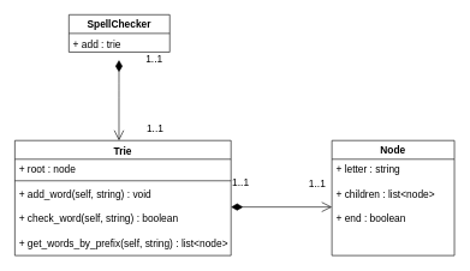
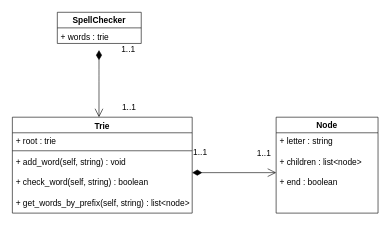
- <mxCell id="7" value="+ add : trie&#10;" style="text;strokeColor=none;fillColor=none;align=left;verticalAlign=top;spacingLeft=4;spacingRight=4;overflow=hidden;rotatable=0;points=[[0,0.5],[1,0.5]];portConstraint=eastwest;fontSize=14;" parent="6" vertex="1"><mxGeometry y="26" width="140" height="26" as="geometry" /></mxCell>
+ <mxCell id="7" value="+ words : trie&#10;" style="text;strokeColor=none;fillColor=none;align=left;verticalAlign=top;spacingLeft=4;spacingRight=4;overflow=hidden;rotatable=0;points=[[0,0.5],[1,0.5]];portConstraint=eastwest;fontSize=14;" parent="6" vertex="1"><mxGeometry y="26" width="140" height="26" as="geometry" /></mxCell>
- <mxCell id="3" value="+ root : node&#10;" style="text;strokeColor=none;fillColor=none;align=left;verticalAlign=top;spacingLeft=4;spacingRight=4;overflow=hidden;rotatable=0;points=[[0,0.5],[1,0.5]];portConstraint=eastwest;fontSize=14;" parent="2" vertex="1"><mxGeometry y="26" width="300" height="26" as="geometry" /></mxCell>
+ <mxCell id="3" value="+ root : trie&#10;" style="text;strokeColor=none;fillColor=none;align=left;verticalAlign=top;spacingLeft=4;spacingRight=4;overflow=hidden;rotatable=0;points=[[0,0.5],[1,0.5]];portConstraint=eastwest;fontSize=14;" parent="2" vertex="1"><mxGeometry y="26" width="300" height="26" as="geometry" /></mxCell>
